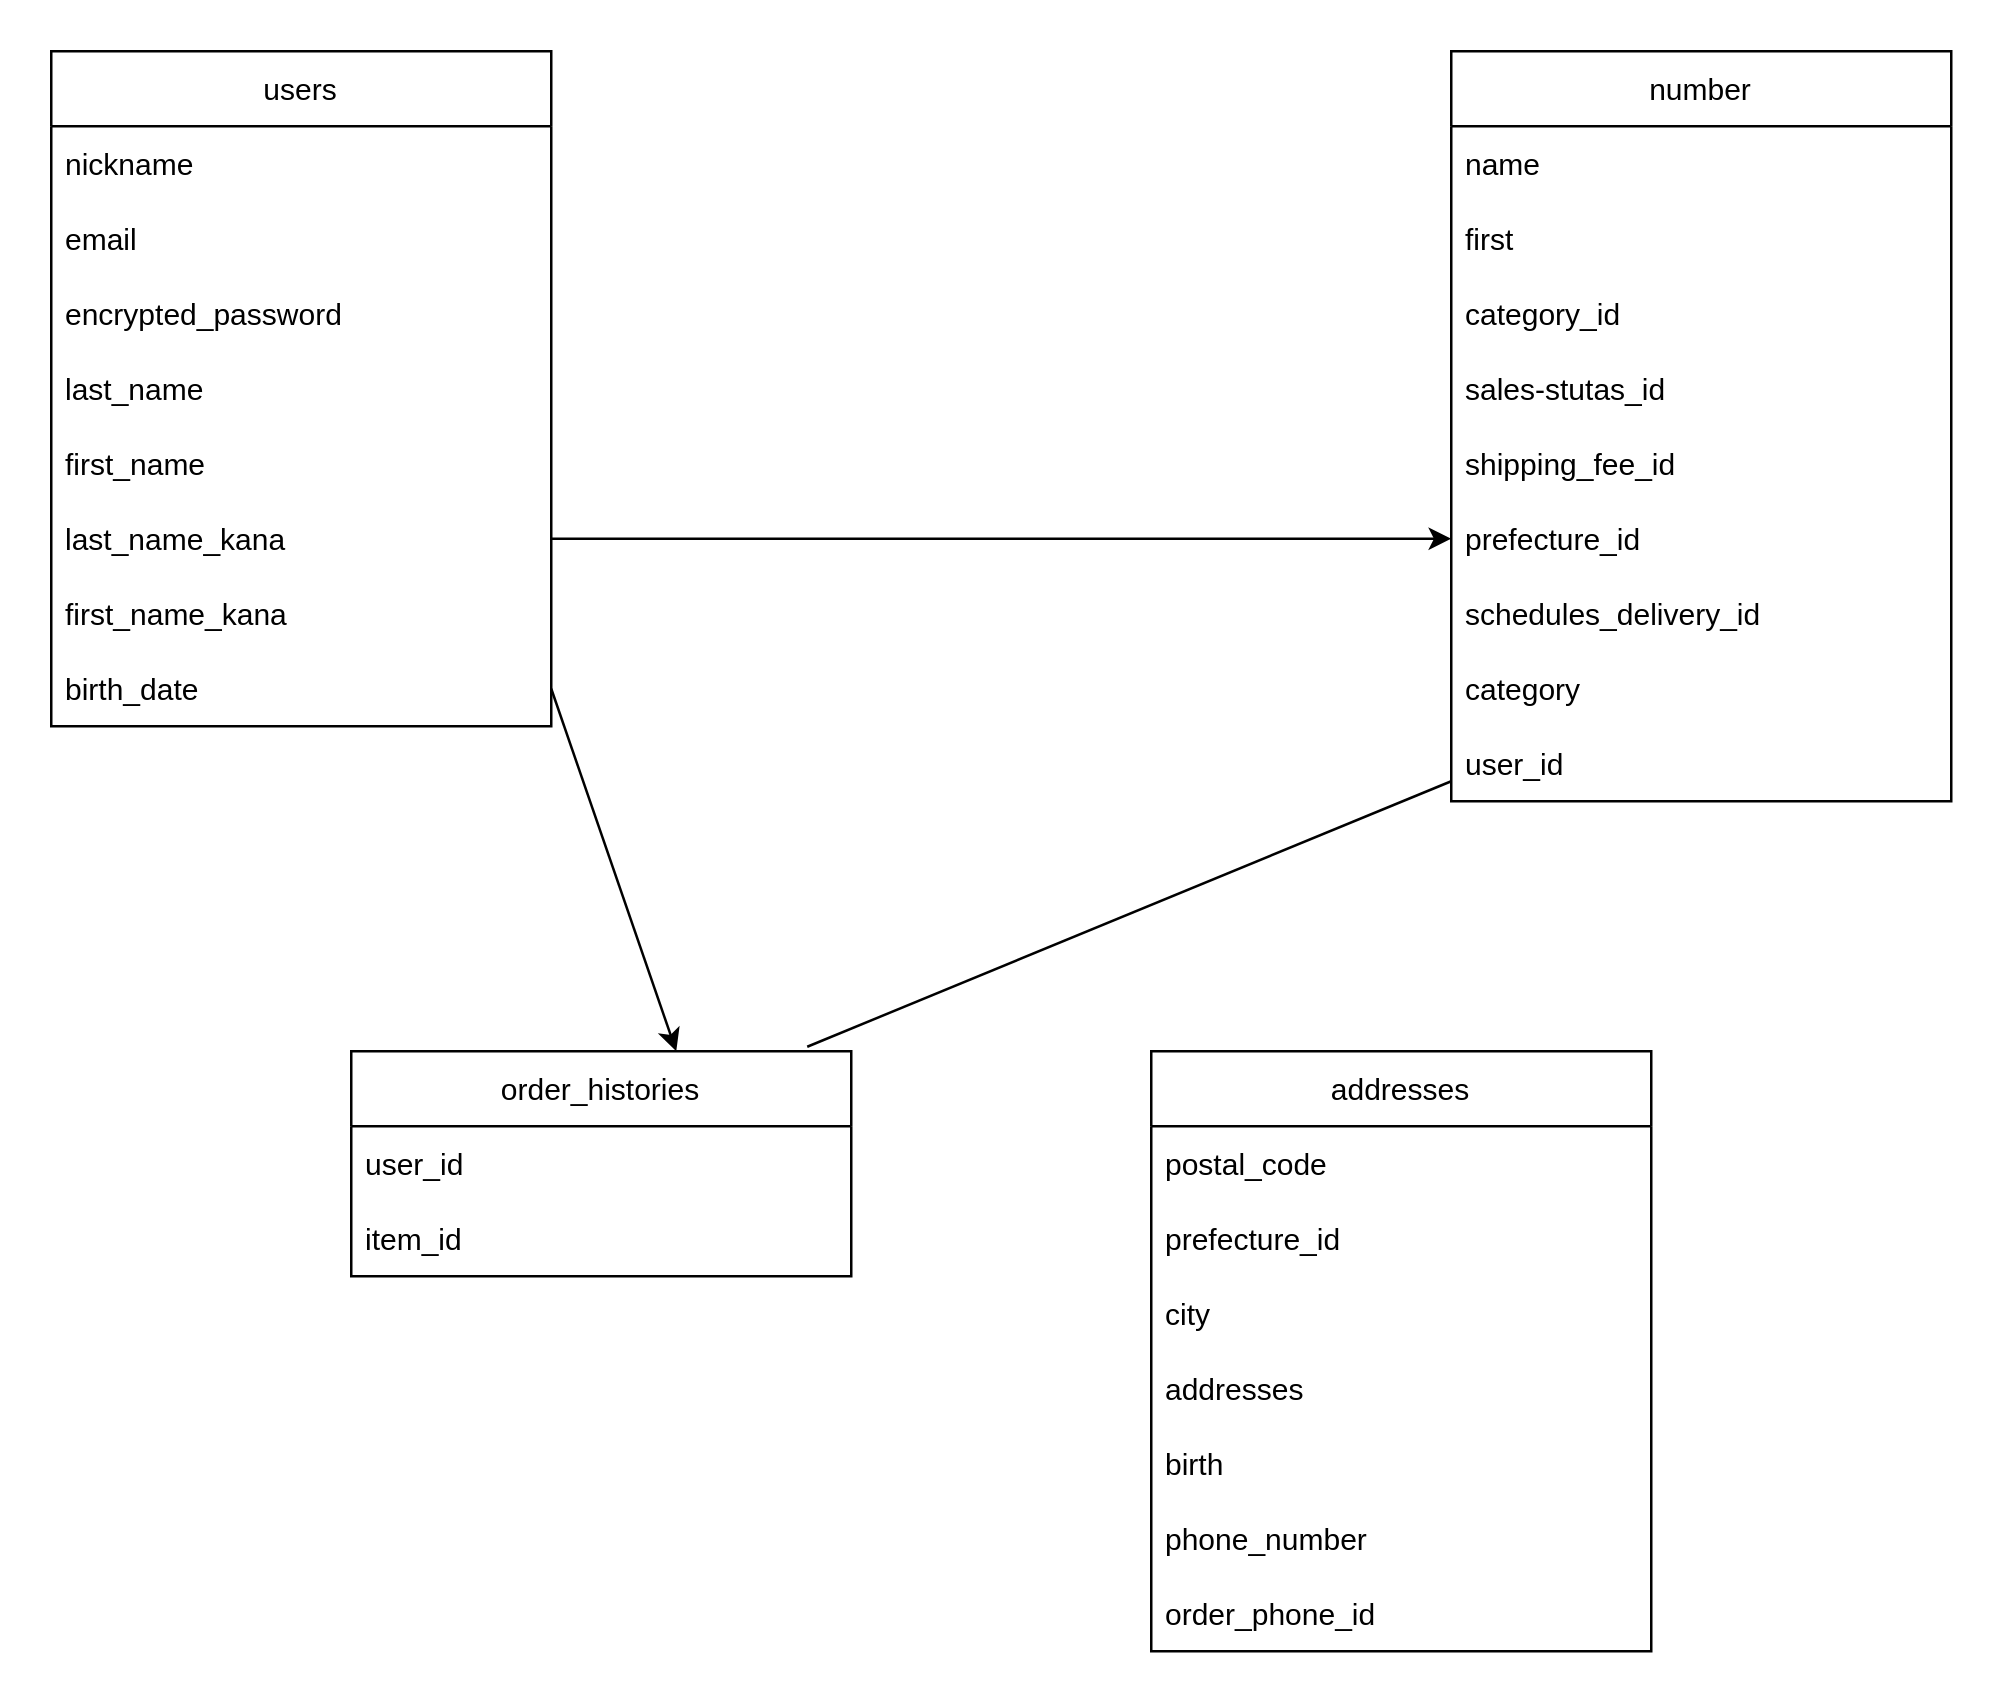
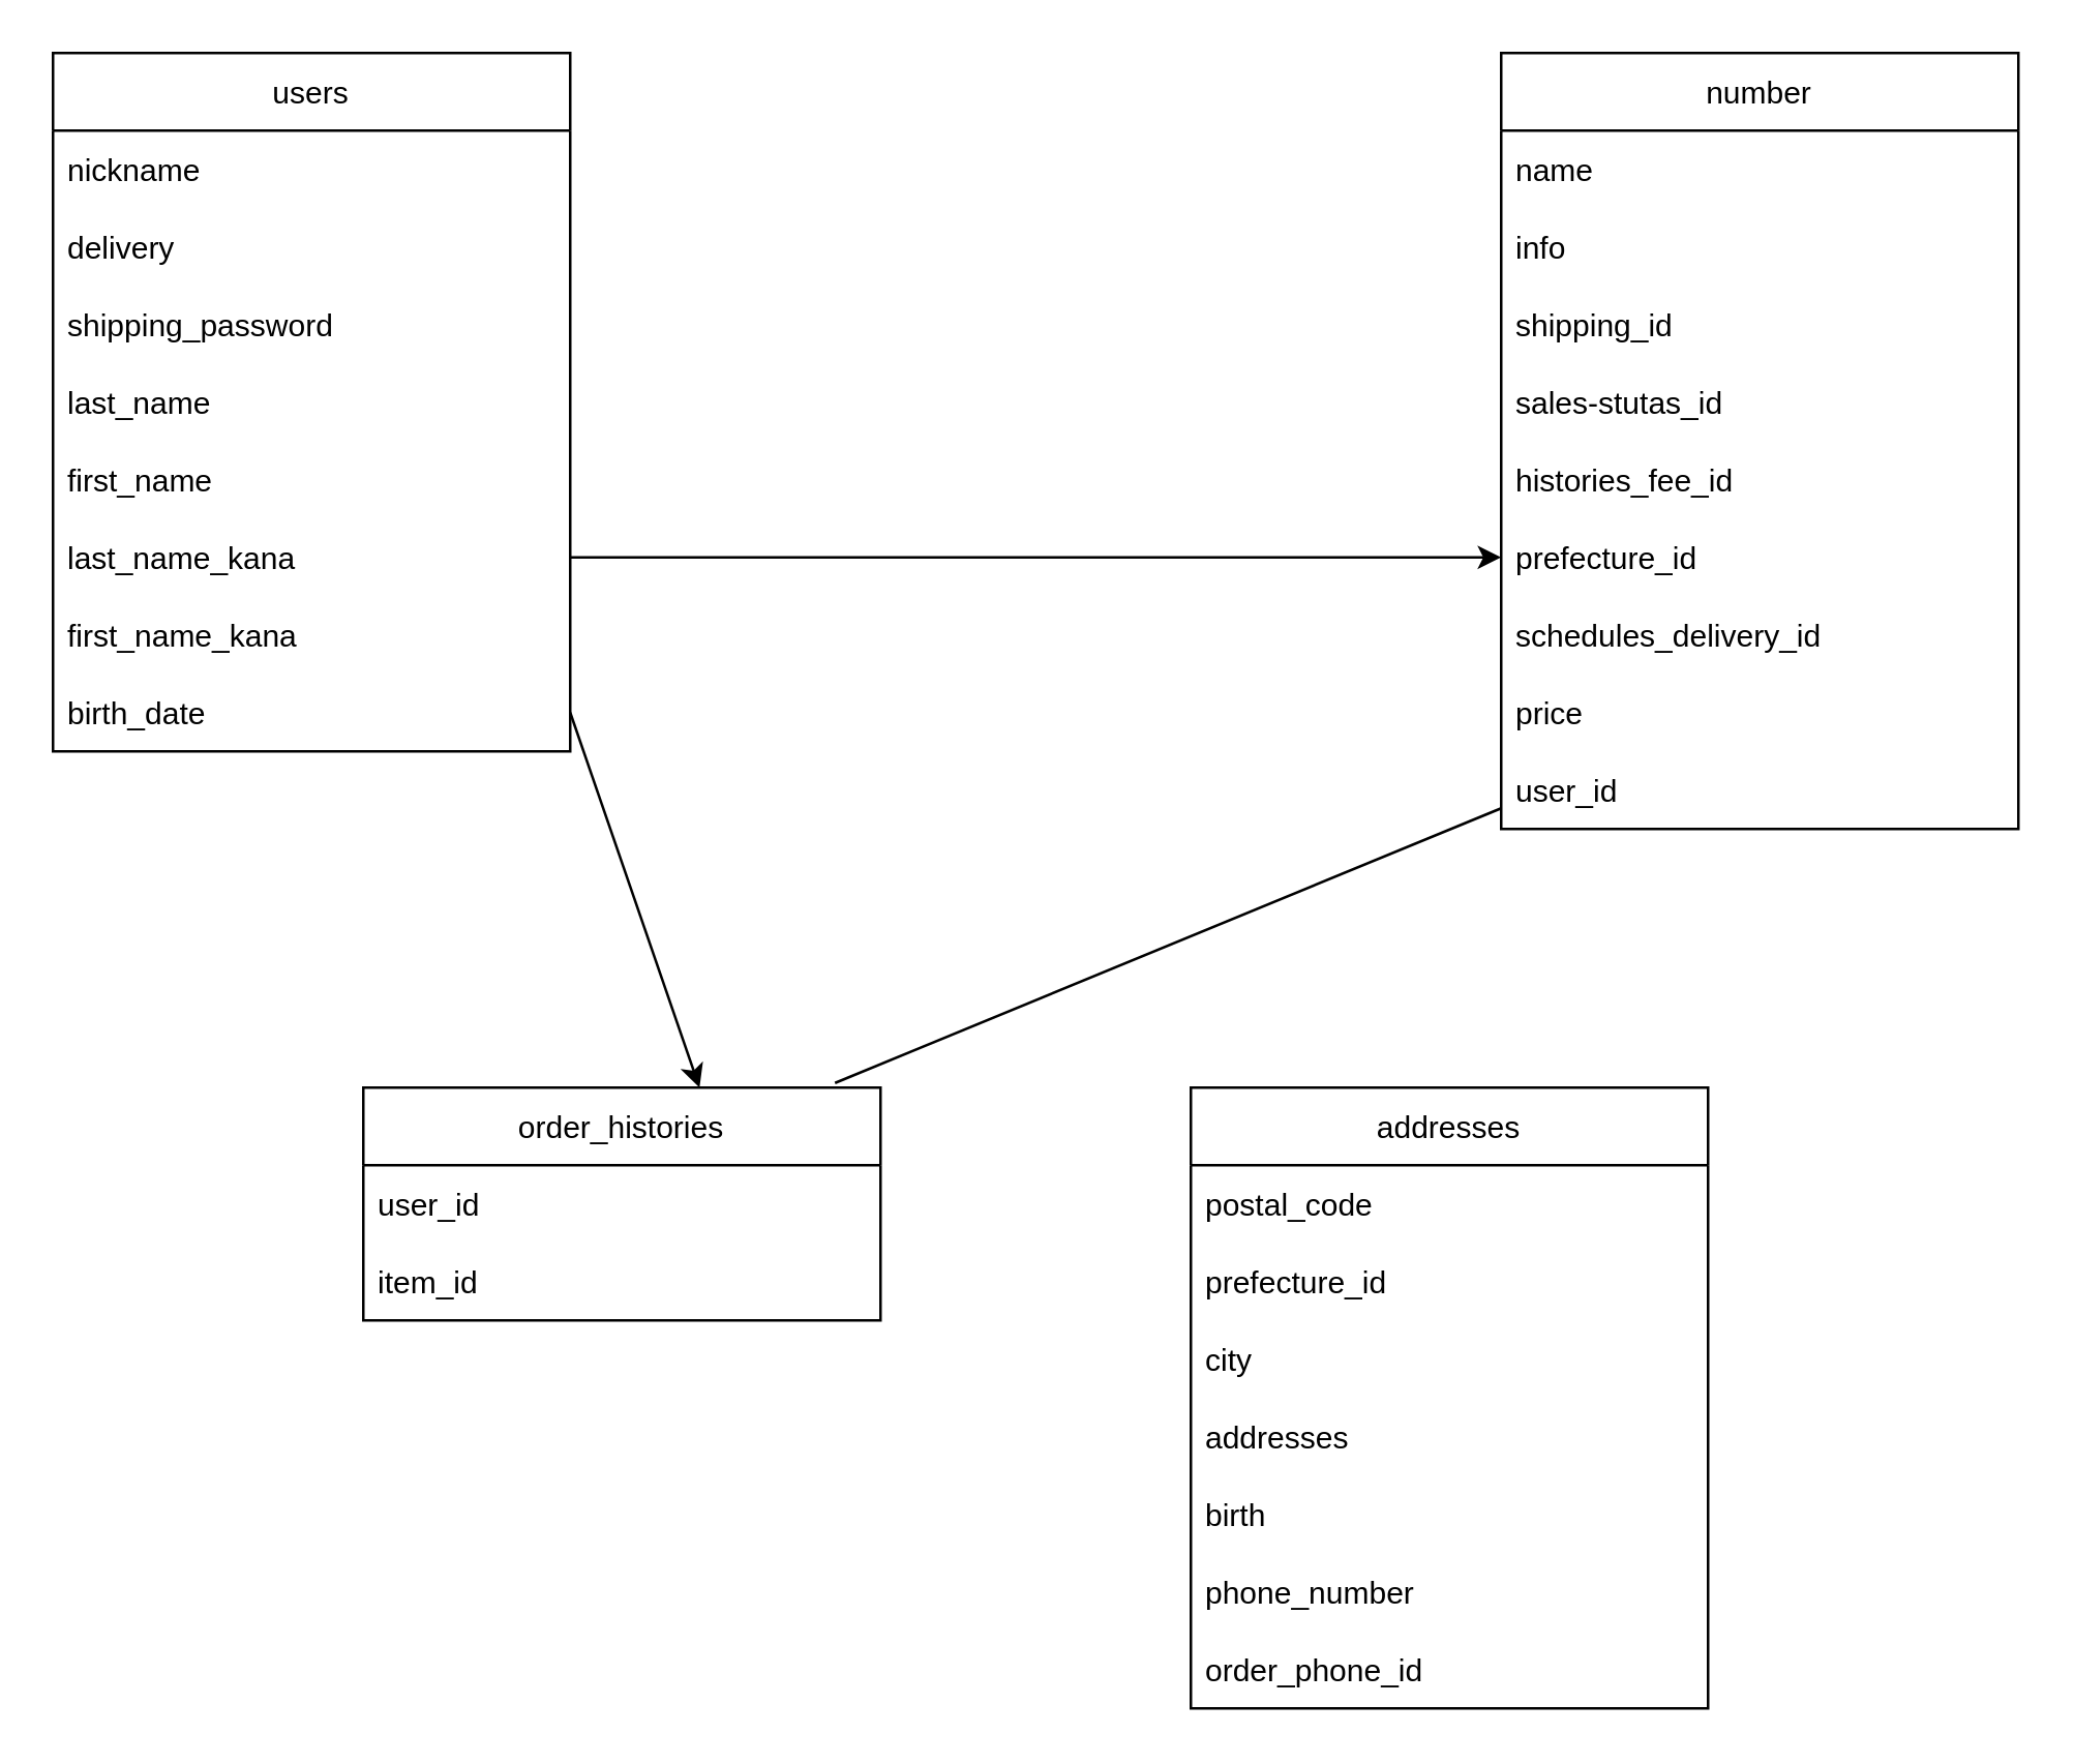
- <mxCell id="4" value="email" style="text;strokeColor=none;fillColor=none;align=left;verticalAlign=middle;spacingLeft=4;spacingRight=4;overflow=hidden;points=[[0,0.5],[1,0.5]];portConstraint=eastwest;rotatable=0;" parent="2" vertex="1"><mxGeometry y="60" width="200" height="30" as="geometry" /></mxCell>
+ <mxCell id="4" value="delivery" style="text;strokeColor=none;fillColor=none;align=left;verticalAlign=middle;spacingLeft=4;spacingRight=4;overflow=hidden;points=[[0,0.5],[1,0.5]];portConstraint=eastwest;rotatable=0;" parent="2" vertex="1"><mxGeometry y="60" width="200" height="30" as="geometry" /></mxCell>
- <mxCell id="13" value="first" style="text;strokeColor=none;fillColor=none;align=left;verticalAlign=middle;spacingLeft=4;spacingRight=4;overflow=hidden;points=[[0,0.5],[1,0.5]];portConstraint=eastwest;rotatable=0;" parent="11" vertex="1"><mxGeometry y="60" width="200" height="30" as="geometry" /></mxCell>
+ <mxCell id="13" value="info" style="text;strokeColor=none;fillColor=none;align=left;verticalAlign=middle;spacingLeft=4;spacingRight=4;overflow=hidden;points=[[0,0.5],[1,0.5]];portConstraint=eastwest;rotatable=0;" parent="11" vertex="1"><mxGeometry y="60" width="200" height="30" as="geometry" /></mxCell>
- <mxCell id="5" value="encrypted_password" style="text;strokeColor=none;fillColor=none;align=left;verticalAlign=middle;spacingLeft=4;spacingRight=4;overflow=hidden;points=[[0,0.5],[1,0.5]];portConstraint=eastwest;rotatable=0;" parent="2" vertex="1"><mxGeometry y="90" width="200" height="30" as="geometry" /></mxCell>
+ <mxCell id="5" value="shipping_password" style="text;strokeColor=none;fillColor=none;align=left;verticalAlign=middle;spacingLeft=4;spacingRight=4;overflow=hidden;points=[[0,0.5],[1,0.5]];portConstraint=eastwest;rotatable=0;" parent="2" vertex="1"><mxGeometry y="90" width="200" height="30" as="geometry" /></mxCell>
- <mxCell id="14" value="category_id" style="text;strokeColor=none;fillColor=none;align=left;verticalAlign=middle;spacingLeft=4;spacingRight=4;overflow=hidden;points=[[0,0.5],[1,0.5]];portConstraint=eastwest;rotatable=0;" parent="11" vertex="1"><mxGeometry y="90" width="200" height="30" as="geometry" /></mxCell>
+ <mxCell id="14" value="shipping_id" style="text;strokeColor=none;fillColor=none;align=left;verticalAlign=middle;spacingLeft=4;spacingRight=4;overflow=hidden;points=[[0,0.5],[1,0.5]];portConstraint=eastwest;rotatable=0;" parent="11" vertex="1"><mxGeometry y="90" width="200" height="30" as="geometry" /></mxCell>
- <mxCell id="16" value="shipping_fee_id" style="text;strokeColor=none;fillColor=none;align=left;verticalAlign=middle;spacingLeft=4;spacingRight=4;overflow=hidden;points=[[0,0.5],[1,0.5]];portConstraint=eastwest;rotatable=0;" parent="11" vertex="1"><mxGeometry y="150" width="200" height="30" as="geometry" /></mxCell>
+ <mxCell id="16" value="histories_fee_id" style="text;strokeColor=none;fillColor=none;align=left;verticalAlign=middle;spacingLeft=4;spacingRight=4;overflow=hidden;points=[[0,0.5],[1,0.5]];portConstraint=eastwest;rotatable=0;" parent="11" vertex="1"><mxGeometry y="150" width="200" height="30" as="geometry" /></mxCell>
- <mxCell id="19" value="category" style="text;strokeColor=none;fillColor=none;align=left;verticalAlign=middle;spacingLeft=4;spacingRight=4;overflow=hidden;points=[[0,0.5],[1,0.5]];portConstraint=eastwest;rotatable=0;" parent="11" vertex="1"><mxGeometry y="240" width="200" height="30" as="geometry" /></mxCell>
+ <mxCell id="19" value="price" style="text;strokeColor=none;fillColor=none;align=left;verticalAlign=middle;spacingLeft=4;spacingRight=4;overflow=hidden;points=[[0,0.5],[1,0.5]];portConstraint=eastwest;rotatable=0;" parent="11" vertex="1"><mxGeometry y="240" width="200" height="30" as="geometry" /></mxCell>
